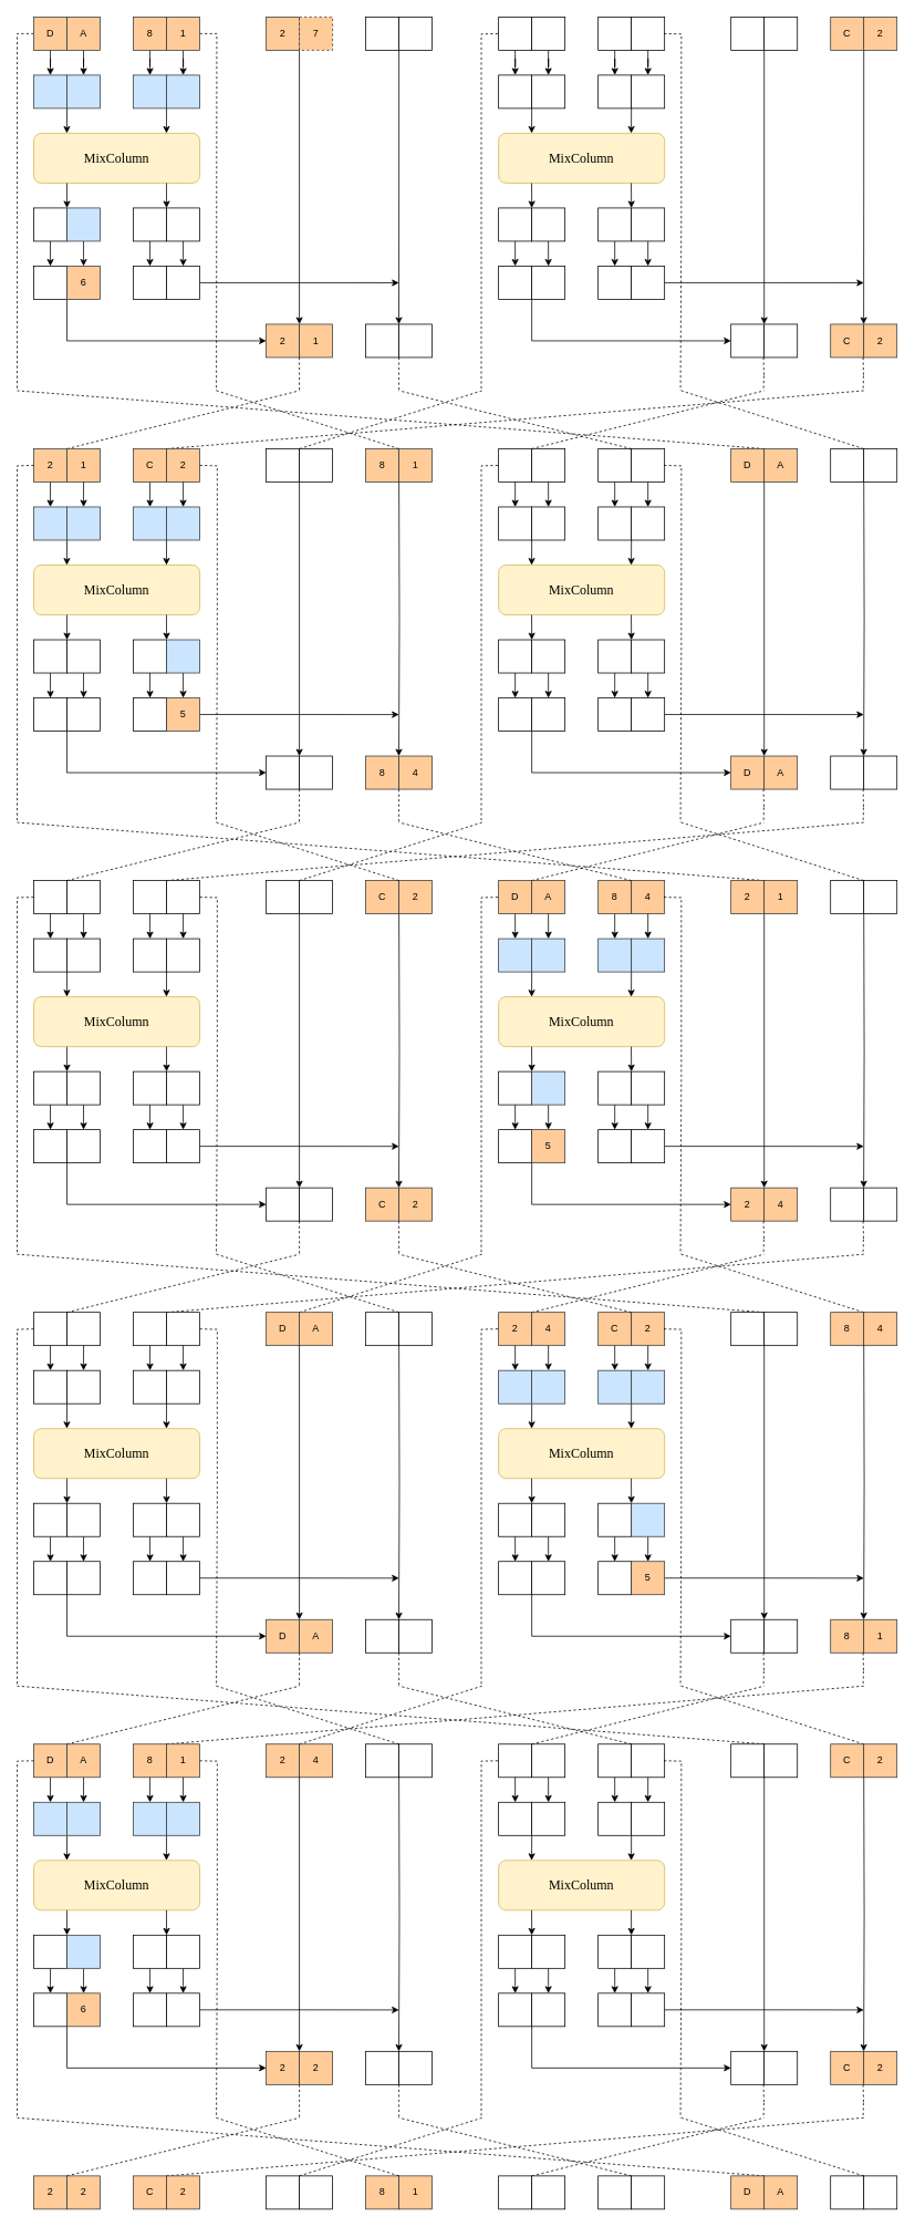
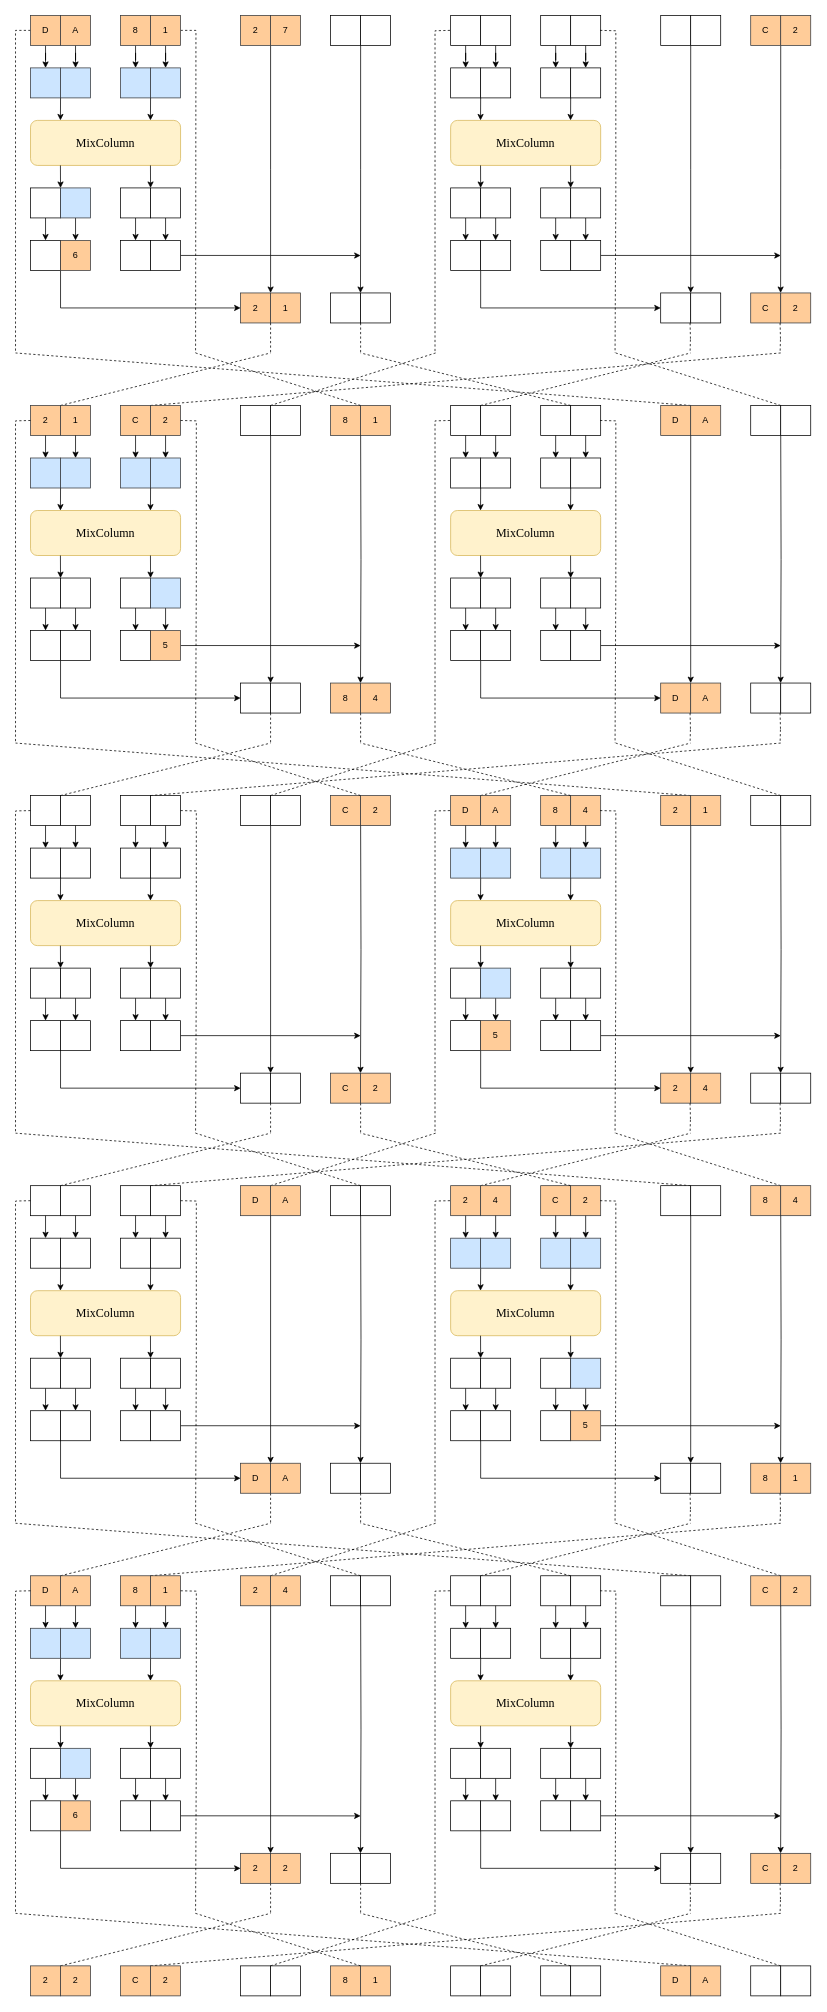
- <mxCell id="37" value="7" style="rounded=0;whiteSpace=wrap;html=1;fillColor=#ffcc99;strokeColor=#36393d;dashed=1;" parent="1" vertex="1"><mxGeometry x="360" y="20" width="40" height="40" as="geometry" /></mxCell>
+ <mxCell id="37" value="7" style="rounded=0;whiteSpace=wrap;html=1;fillColor=#ffcc99;strokeColor=#36393d;" parent="1" vertex="1"><mxGeometry x="360" y="20" width="40" height="40" as="geometry" /></mxCell>
